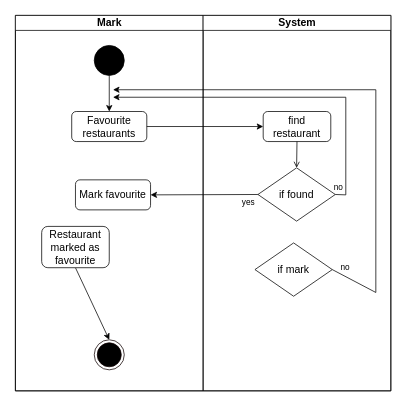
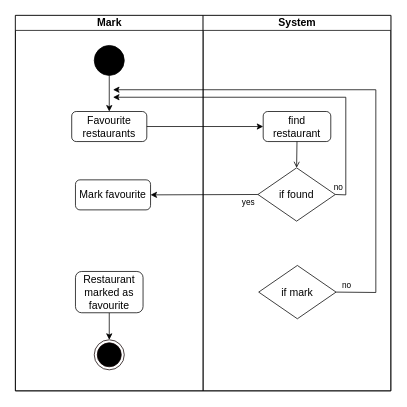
- <mxCell id="9" value="&lt;font style=&quot;font-size: 14px;&quot;&gt;Restaurant marked as favourite&lt;/font&gt;" style="rounded=1;whiteSpace=wrap;html=1;" parent="3" vertex="1"><mxGeometry x="35" y="281" width="90" height="55" as="geometry" /></mxCell>
+ <mxCell id="9" value="&lt;font style=&quot;font-size: 14px;&quot;&gt;Restaurant marked as favourite&lt;/font&gt;" style="rounded=1;whiteSpace=wrap;html=1;" parent="3" vertex="1"><mxGeometry x="80" y="341" width="90" height="55" as="geometry" /></mxCell>
- <mxCell id="15" value="&lt;font style=&quot;font-size: 14px;&quot;&gt;if mark&lt;/font&gt;" style="rhombus;whiteSpace=wrap;html=1;" vertex="1" parent="11"><mxGeometry x="69" y="303" width="103" height="71" as="geometry" /></mxCell>
+ <mxCell id="15" value="&lt;font style=&quot;font-size: 14px;&quot;&gt;if mark&lt;/font&gt;" style="rhombus;whiteSpace=wrap;html=1;" vertex="1" parent="11"><mxGeometry x="74" y="333" width="103" height="71" as="geometry" /></mxCell>
